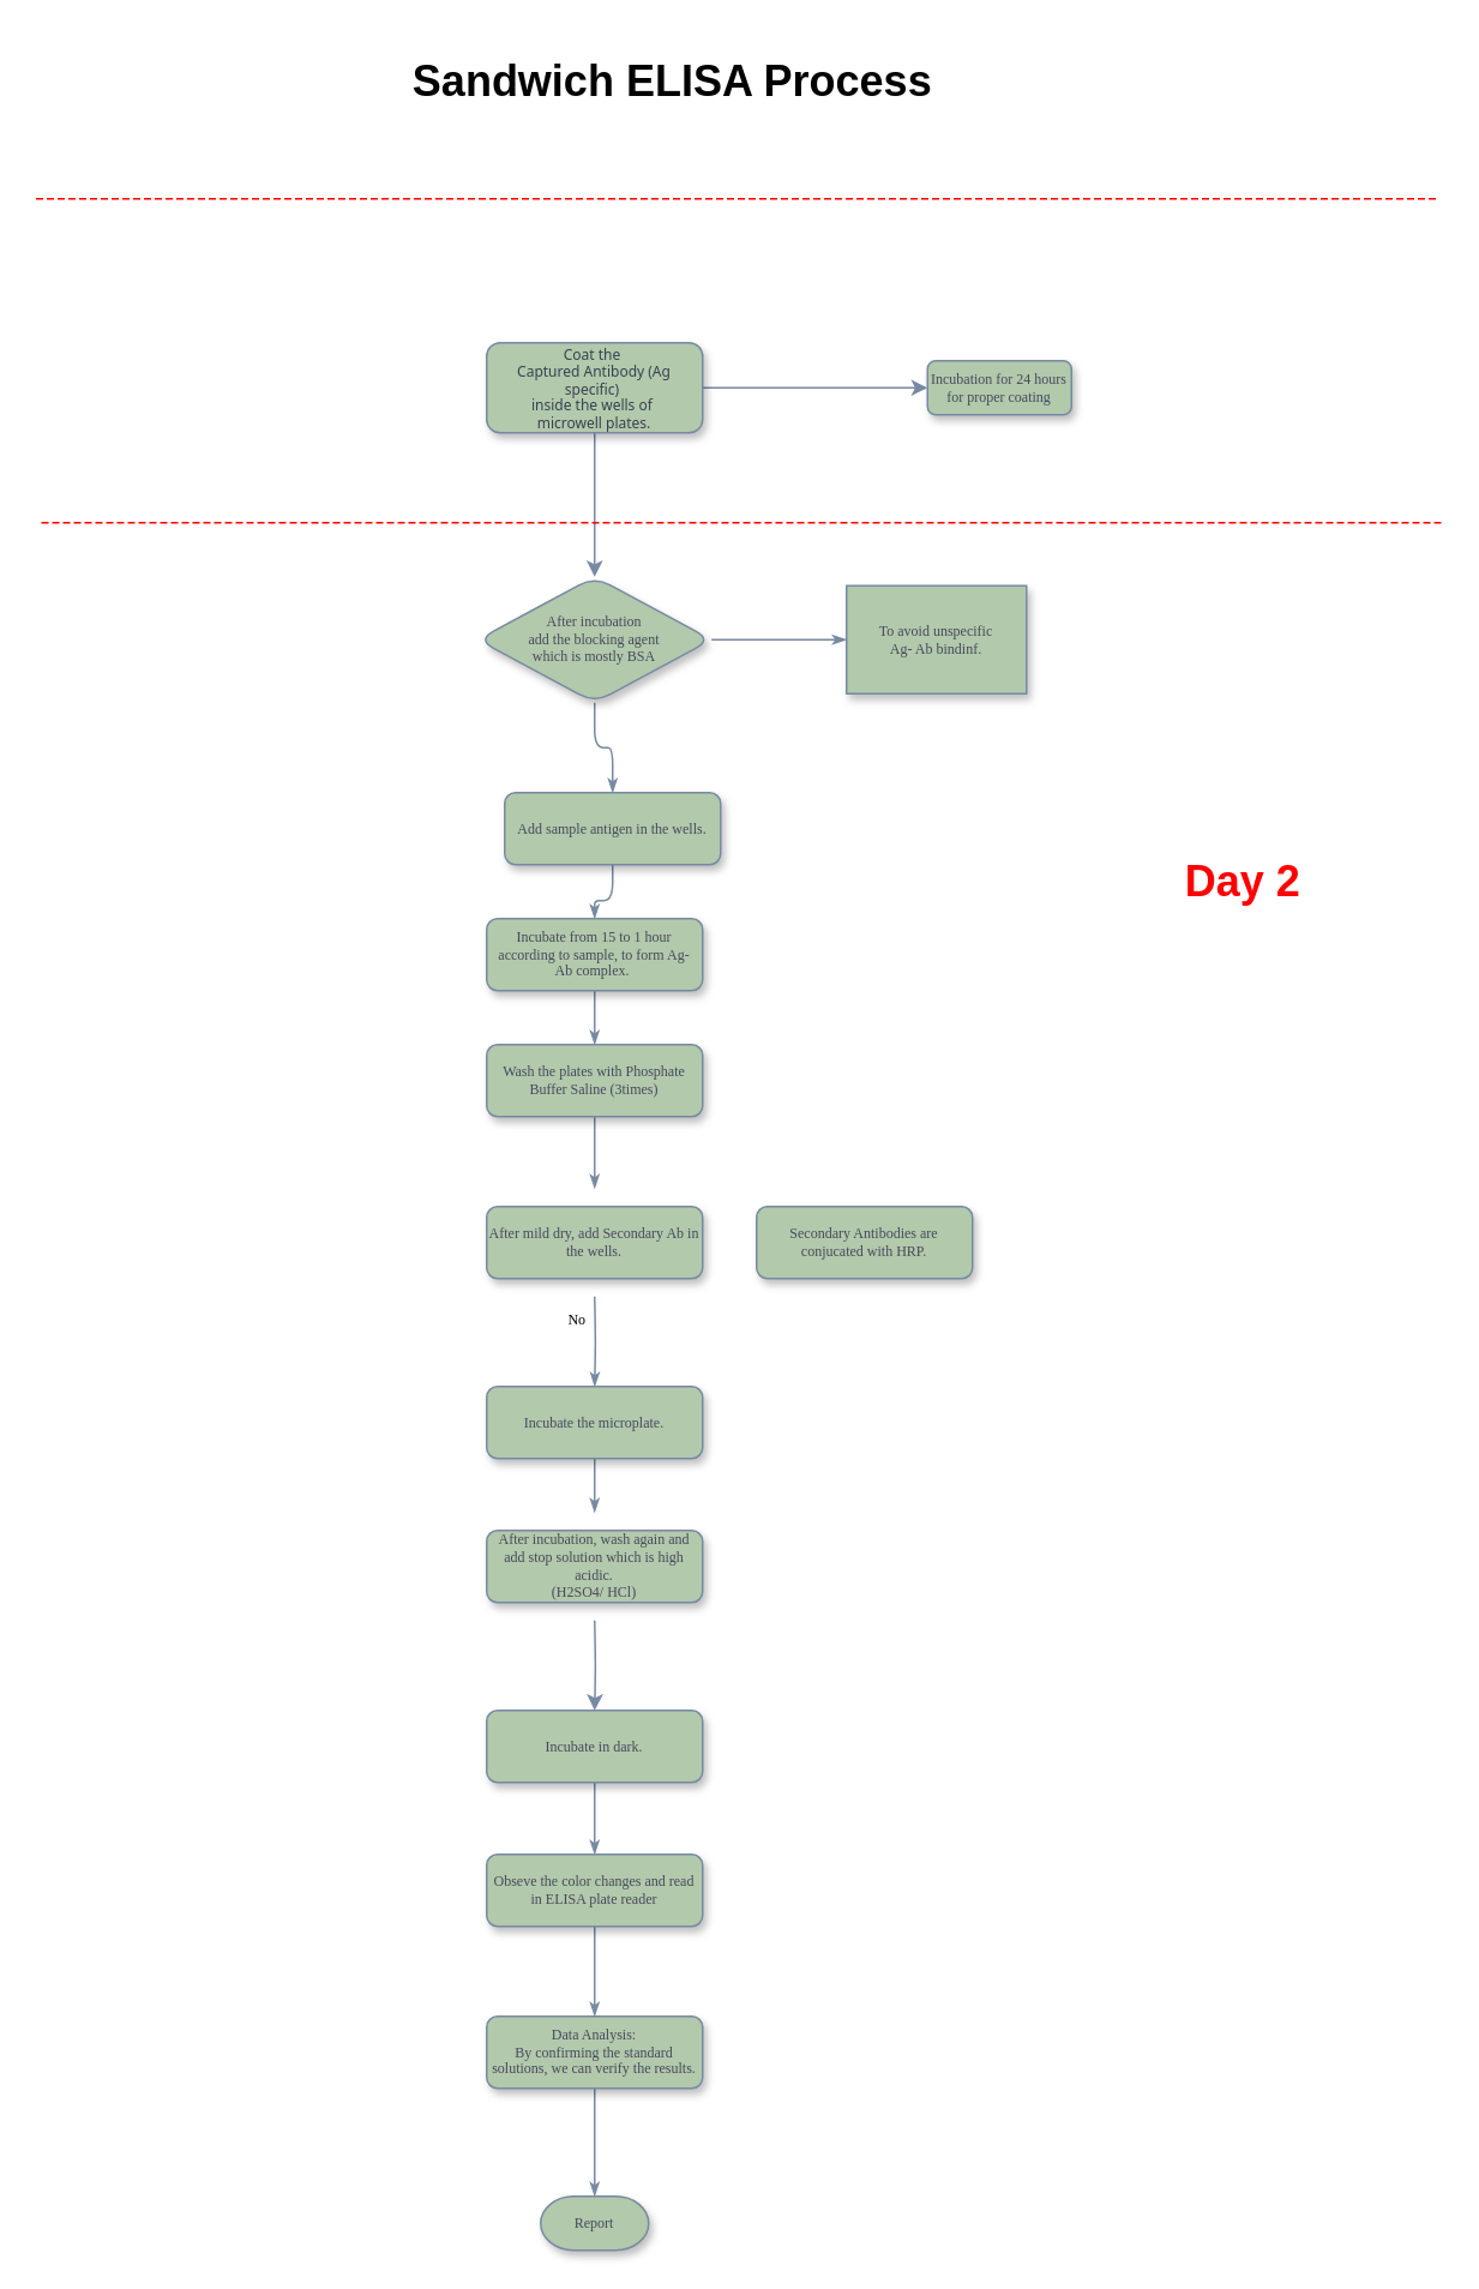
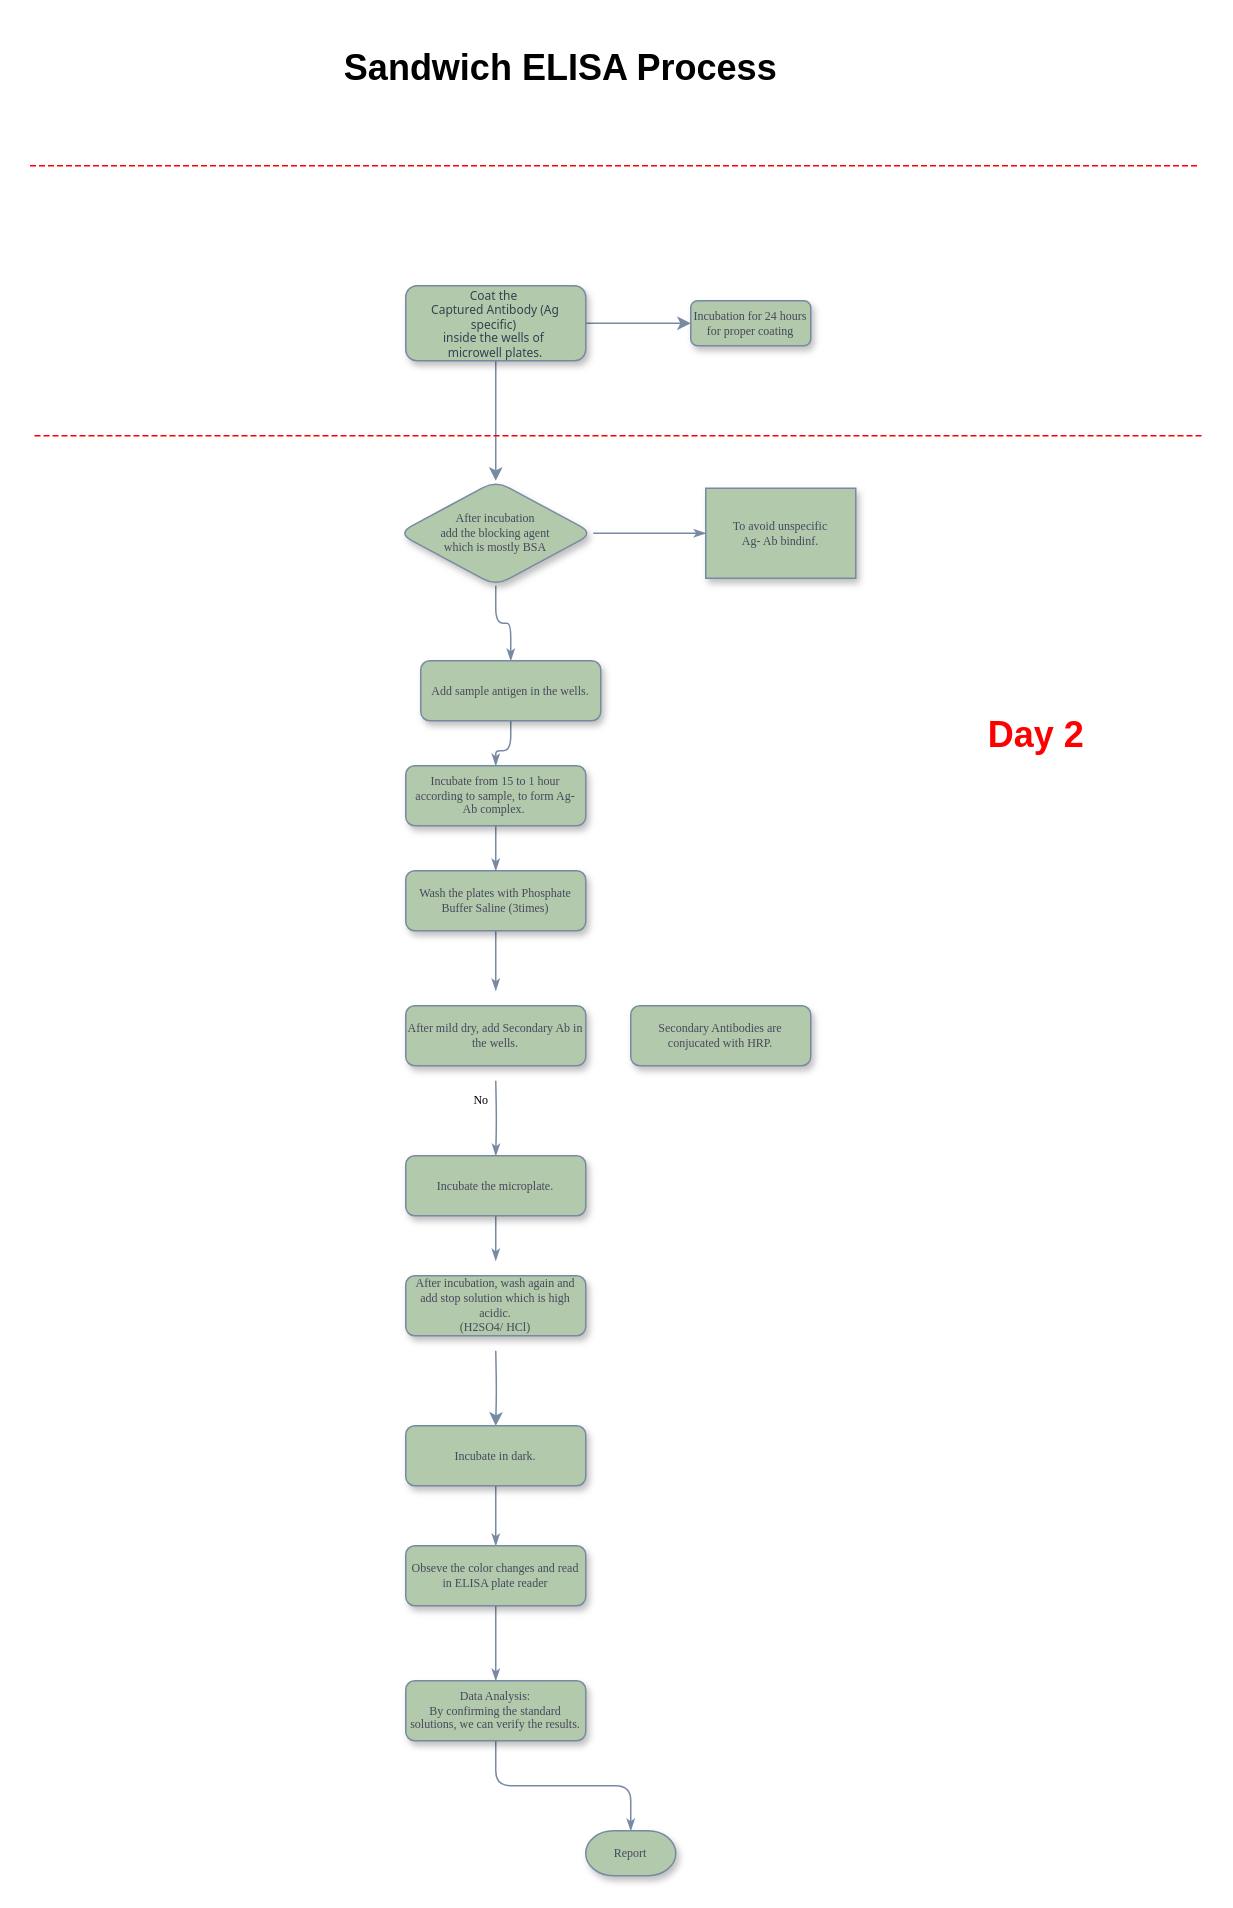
- <mxCell id="2" value="Incubation for 24 hours for proper coating" style="rounded=1;whiteSpace=wrap;html=1;shadow=1;labelBackgroundColor=none;strokeWidth=1;fontFamily=Verdana;fontSize=8;align=center;fillColor=#B2C9AB;strokeColor=#788AA3;fontColor=#46495D;" parent="1" vertex="1"><mxGeometry x="515" y="200" width="80" height="30" as="geometry" /></mxCell>
+ <mxCell id="2" value="Incubation for 24 hours for proper coating" style="rounded=1;whiteSpace=wrap;html=1;shadow=1;labelBackgroundColor=none;strokeWidth=1;fontFamily=Verdana;fontSize=8;align=center;fillColor=#B2C9AB;strokeColor=#788AA3;fontColor=#46495D;" parent="1" vertex="1"><mxGeometry x="460" y="200" width="80" height="30" as="geometry" /></mxCell>
- <mxCell id="23" value="Report" style="strokeWidth=1;html=1;shape=mxgraph.flowchart.terminator;whiteSpace=wrap;rounded=1;shadow=1;labelBackgroundColor=none;fontFamily=Verdana;fontSize=8;align=center;fillColor=#B2C9AB;strokeColor=#788AA3;fontColor=#46495D;" parent="1" vertex="1"><mxGeometry x="300" y="1220" width="60" height="30" as="geometry" /></mxCell>
+ <mxCell id="23" value="Report" style="strokeWidth=1;html=1;shape=mxgraph.flowchart.terminator;whiteSpace=wrap;rounded=1;shadow=1;labelBackgroundColor=none;fontFamily=Verdana;fontSize=8;align=center;fillColor=#B2C9AB;strokeColor=#788AA3;fontColor=#46495D;" parent="1" vertex="1"><mxGeometry x="390" y="1220" width="60" height="30" as="geometry" /></mxCell>
